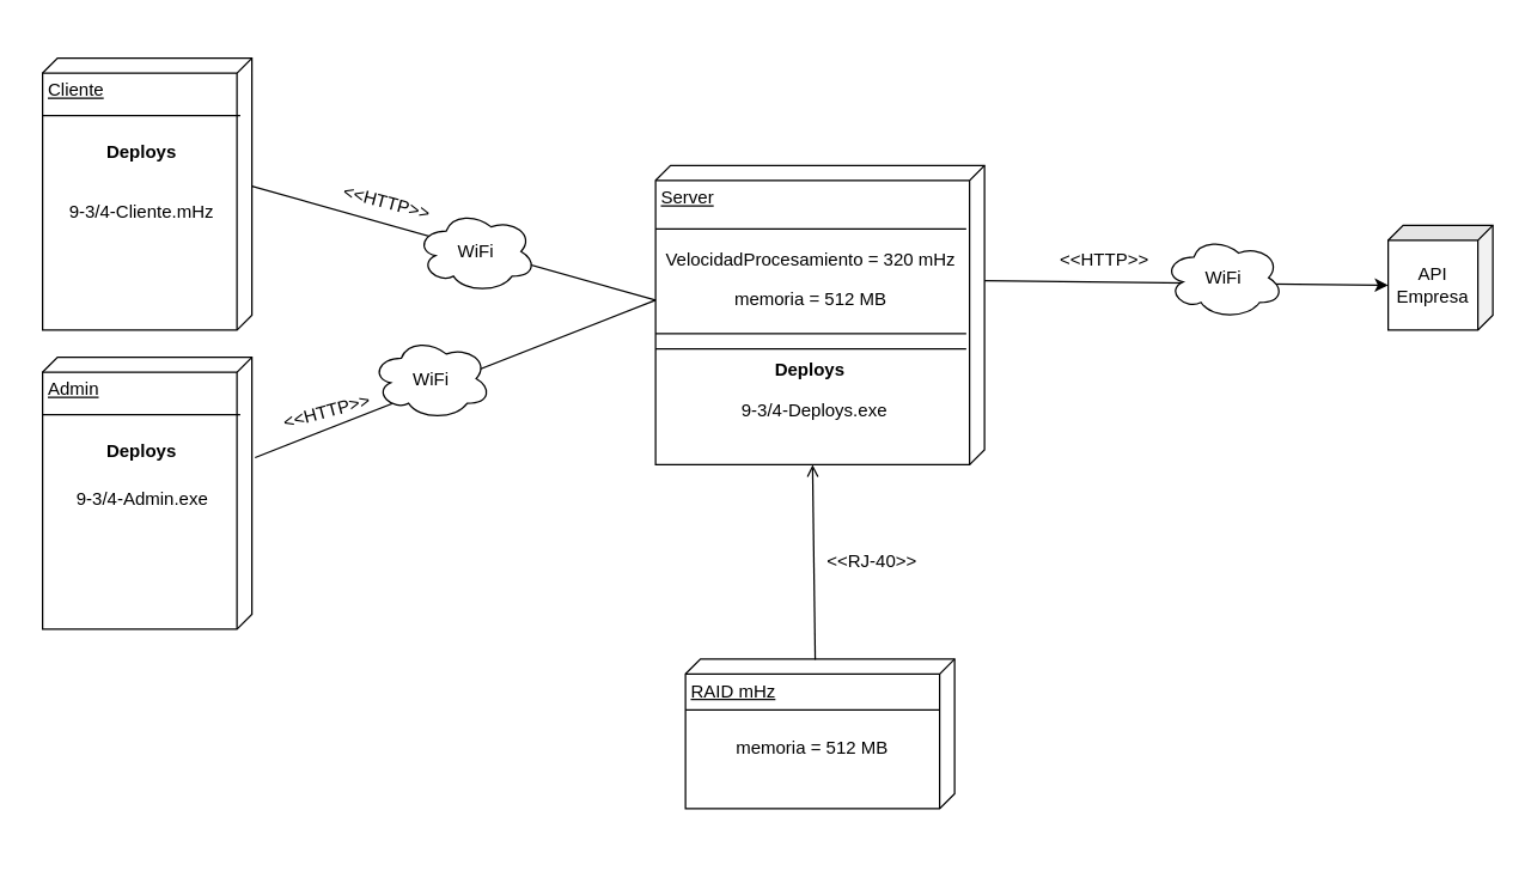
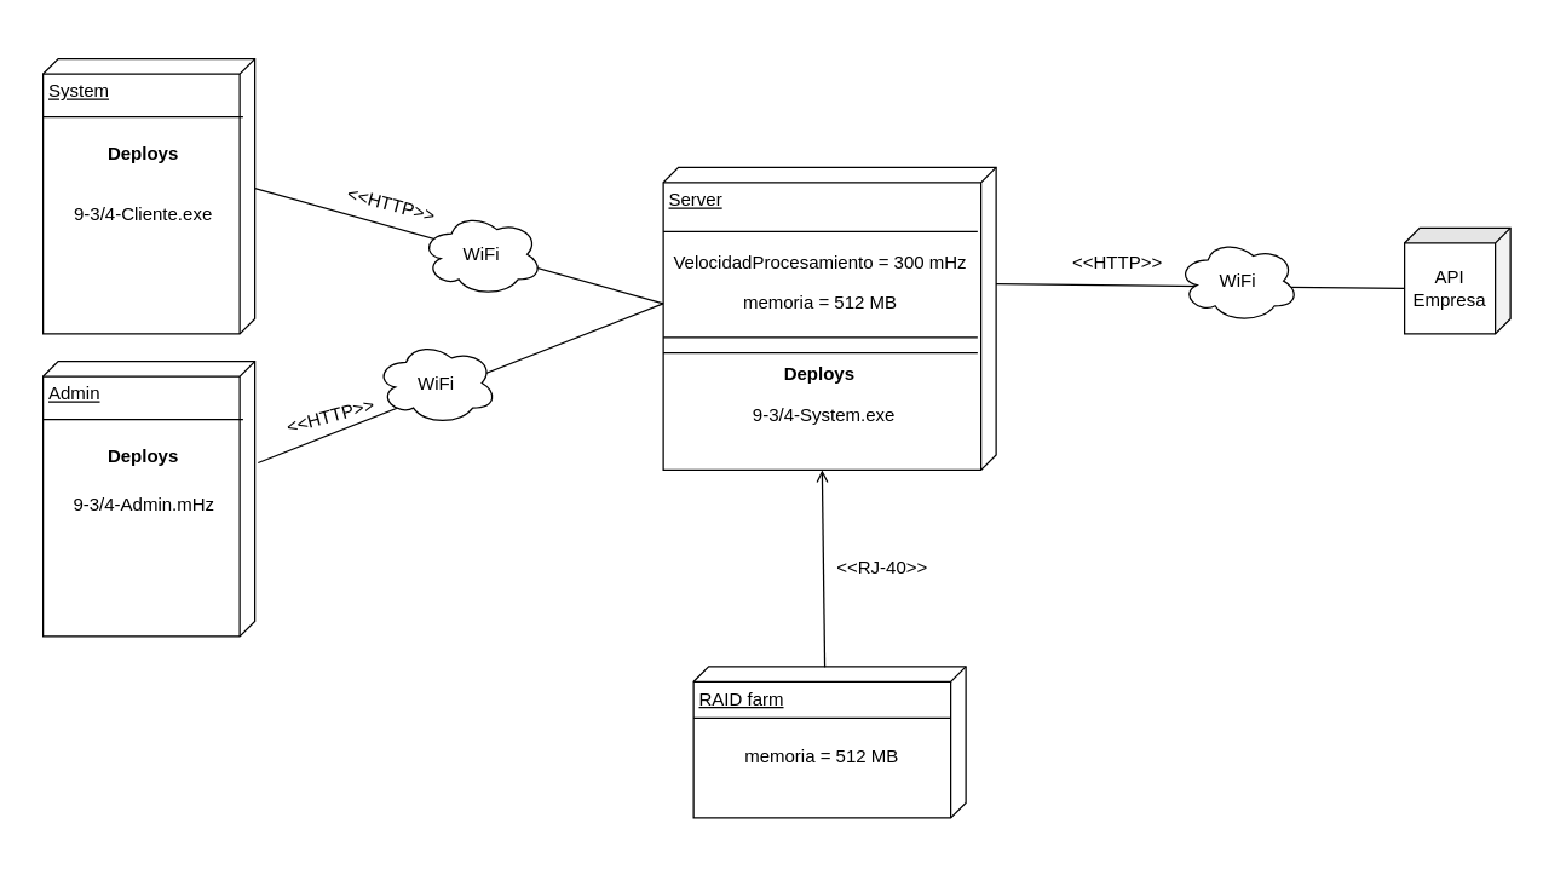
- <mxCell id="18" value="Cliente" style="verticalAlign=top;align=left;spacingTop=8;spacingLeft=2;spacingRight=12;shape=cube;size=10;direction=south;fontStyle=4;html=1;" parent="17" vertex="1"><mxGeometry y="18.182" width="140" height="181.818" as="geometry" /></mxCell>
+ <mxCell id="18" value="System" style="verticalAlign=top;align=left;spacingTop=8;spacingLeft=2;spacingRight=12;shape=cube;size=10;direction=south;fontStyle=4;html=1;" parent="17" vertex="1"><mxGeometry y="18.182" width="140" height="181.818" as="geometry" /></mxCell>
- <mxCell id="21" value="9-3/4-Cliente.mHz" style="text;html=1;strokeColor=none;fillColor=none;align=center;verticalAlign=middle;whiteSpace=wrap;rounded=0;labelBackgroundColor=#ffffff;" parent="17" vertex="1"><mxGeometry x="-7.22" y="106.62" width="147.22" height="29.38" as="geometry" /></mxCell>
+ <mxCell id="21" value="9-3/4-Cliente.exe" style="text;html=1;strokeColor=none;fillColor=none;align=center;verticalAlign=middle;whiteSpace=wrap;rounded=0;labelBackgroundColor=#ffffff;" parent="17" vertex="1"><mxGeometry x="-7.22" y="106.62" width="147.22" height="29.38" as="geometry" /></mxCell>
- <mxCell id="8" value="VelocidadProcesamiento = 320 mHz" style="text;html=1;strokeColor=none;fillColor=none;align=center;verticalAlign=middle;whiteSpace=wrap;rounded=0;labelBackgroundColor=#ffffff;" parent="5" vertex="1"><mxGeometry y="55.004" width="207.778" height="55" as="geometry" /></mxCell>
+ <mxCell id="8" value="VelocidadProcesamiento = 300 mHz" style="text;html=1;strokeColor=none;fillColor=none;align=center;verticalAlign=middle;whiteSpace=wrap;rounded=0;labelBackgroundColor=#ffffff;" parent="5" vertex="1"><mxGeometry y="55.004" width="207.778" height="55" as="geometry" /></mxCell>
- <mxCell id="15" value="" style="endArrow=classic;html=1;rounded=0;entryX=0;entryY=0;entryDx=40;entryDy=70;entryPerimeter=0;exitX=0.385;exitY=0;exitDx=0;exitDy=0;exitPerimeter=0;" parent="1" source="6" target="3" edge="1"><mxGeometry width="50" height="50" relative="1" as="geometry"><mxPoint x="618" y="171" as="sourcePoint" /><mxPoint x="778" y="171" as="targetPoint" /></mxGeometry></mxCell>
+ <mxCell id="15" value="" style="endArrow=none;html=1;rounded=0;entryX=0;entryY=0;entryDx=40;entryDy=70;entryPerimeter=0;exitX=0.385;exitY=0;exitDx=0;exitDy=0;exitPerimeter=0;" parent="1" source="6" target="3" edge="1"><mxGeometry width="50" height="50" relative="1" as="geometry"><mxPoint x="618" y="171" as="sourcePoint" /><mxPoint x="778" y="171" as="targetPoint" /></mxGeometry></mxCell>
- <mxCell id="13" value="9-3/4-Deploys.exe" style="text;html=1;strokeColor=none;fillColor=none;align=center;verticalAlign=middle;whiteSpace=wrap;rounded=0;labelBackgroundColor=#ffffff;" parent="5" vertex="1"><mxGeometry x="30.22" y="169.18" width="152.78" height="30" as="geometry" /></mxCell>
+ <mxCell id="13" value="9-3/4-System.exe" style="text;html=1;strokeColor=none;fillColor=none;align=center;verticalAlign=middle;whiteSpace=wrap;rounded=0;labelBackgroundColor=#ffffff;" parent="5" vertex="1"><mxGeometry x="30.22" y="169.18" width="152.78" height="30" as="geometry" /></mxCell>
- <mxCell id="28" value="9-3/4-Admin.exe" style="text;html=1;strokeColor=none;fillColor=none;align=center;verticalAlign=middle;whiteSpace=wrap;rounded=0;labelBackgroundColor=#ffffff;" parent="24" vertex="1"><mxGeometry x="-6.22" y="98.62" width="146.22" height="29.38" as="geometry" /></mxCell>
+ <mxCell id="28" value="9-3/4-Admin.mHz" style="text;html=1;strokeColor=none;fillColor=none;align=center;verticalAlign=middle;whiteSpace=wrap;rounded=0;labelBackgroundColor=#ffffff;" parent="24" vertex="1"><mxGeometry x="-6.22" y="98.62" width="146.22" height="29.38" as="geometry" /></mxCell>
- <mxCell id="31" value="&lt;span style=&quot;white-space: pre;&quot;&gt;RAID mHz&lt;/span&gt;" style="verticalAlign=top;align=left;spacingTop=8;spacingLeft=2;spacingRight=12;shape=cube;size=10;direction=south;fontStyle=4;html=1;" parent="30" vertex="1"><mxGeometry width="180" height="100" as="geometry" /></mxCell>
+ <mxCell id="31" value="&lt;span style=&quot;white-space: pre;&quot;&gt;RAID farm&lt;/span&gt;" style="verticalAlign=top;align=left;spacingTop=8;spacingLeft=2;spacingRight=12;shape=cube;size=10;direction=south;fontStyle=4;html=1;" parent="30" vertex="1"><mxGeometry width="180" height="100" as="geometry" /></mxCell>
